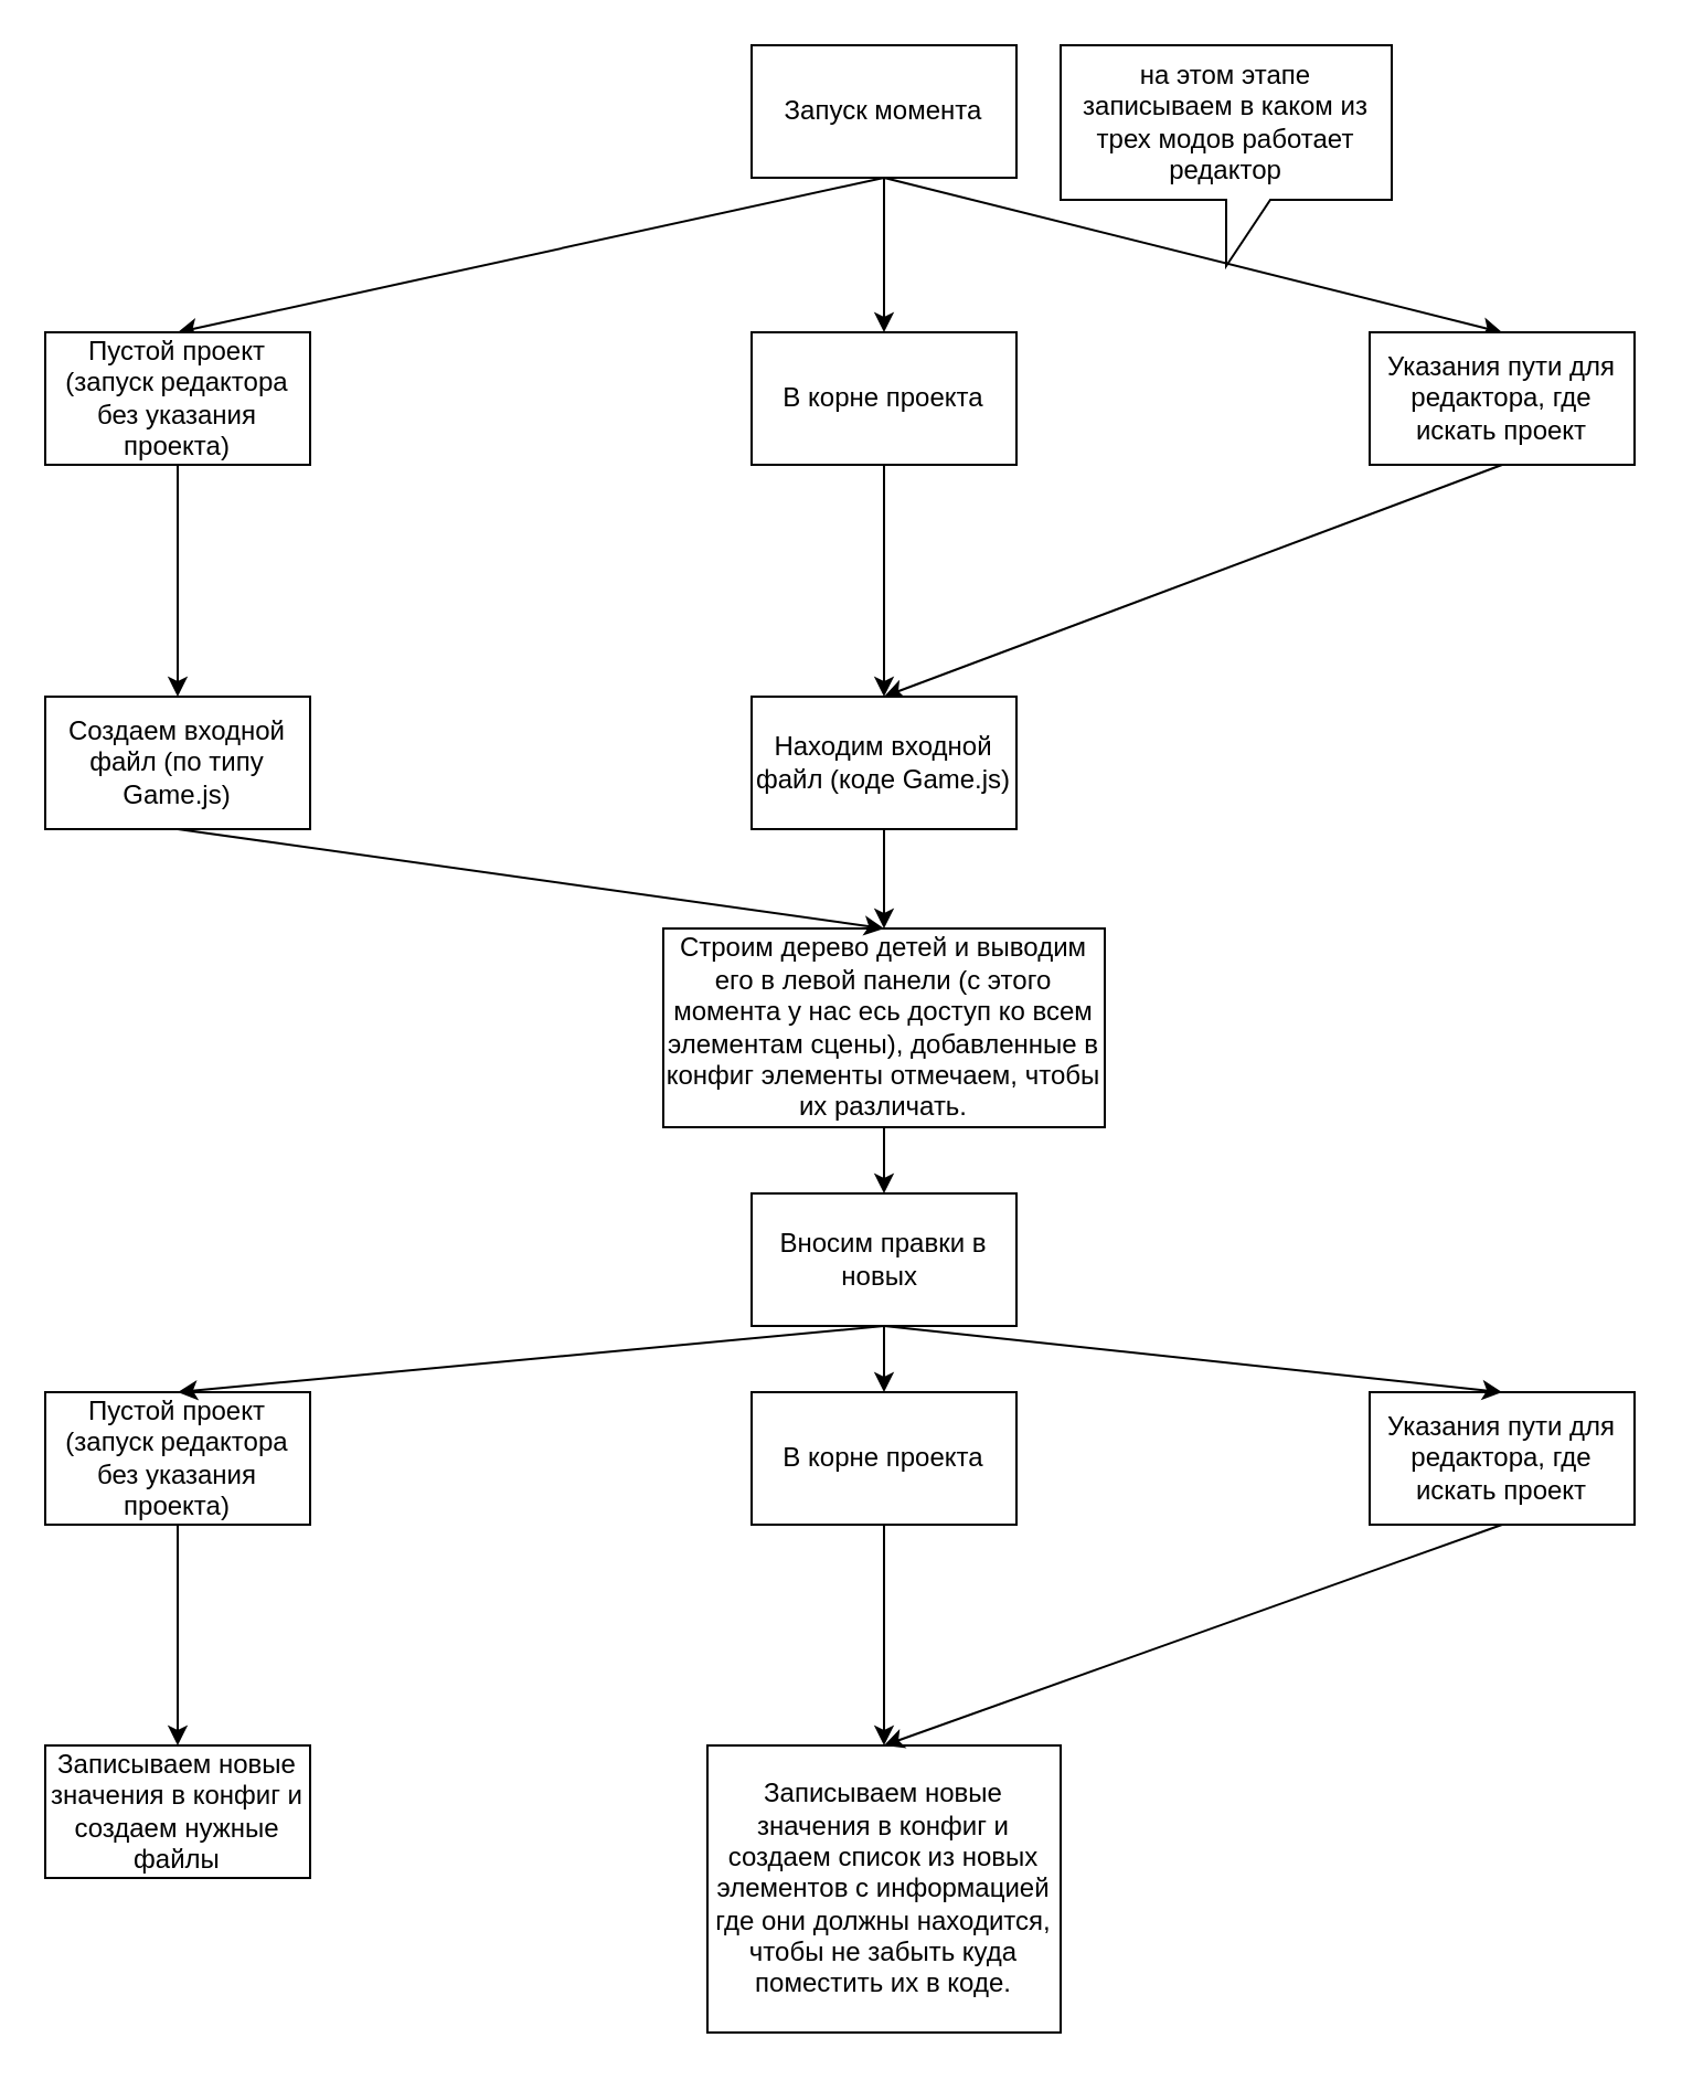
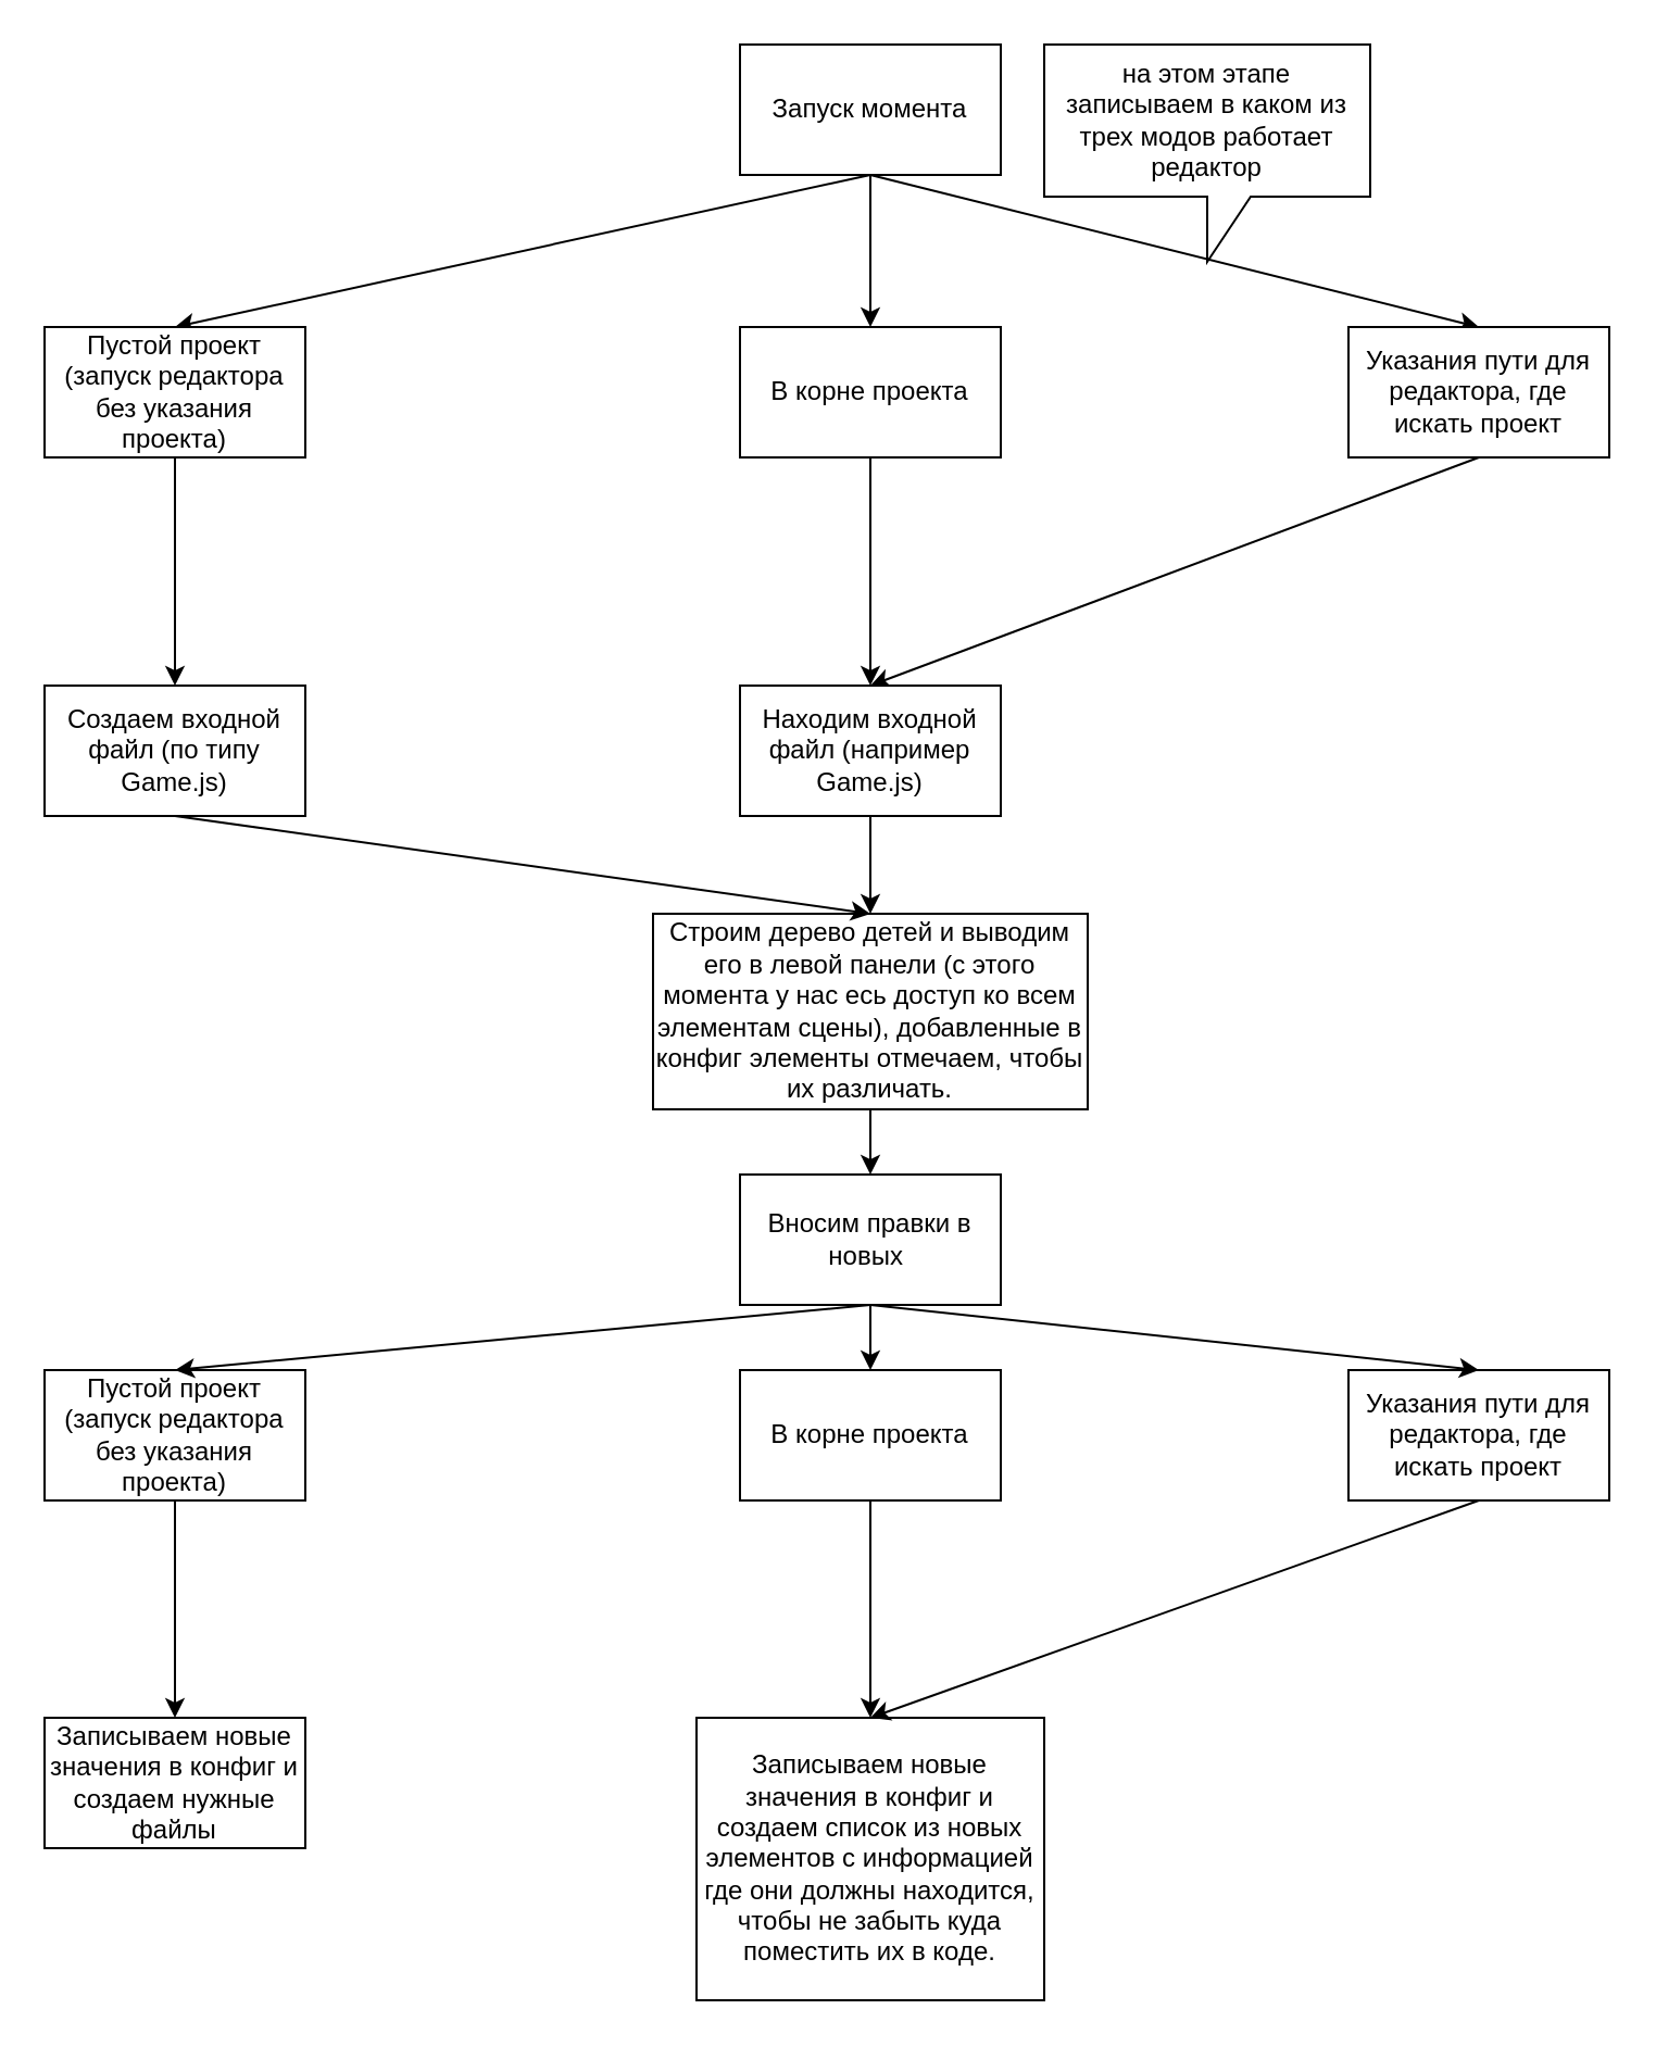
- <mxCell id="12" value="Находим входной файл (коде Game.js)" style="rounded=0;whiteSpace=wrap;html=1;" parent="1" vertex="1"><mxGeometry x="340" y="315" width="120" height="60" as="geometry" /></mxCell>
+ <mxCell id="12" value="Находим входной файл (например Game.js)" style="rounded=0;whiteSpace=wrap;html=1;" parent="1" vertex="1"><mxGeometry x="340" y="315" width="120" height="60" as="geometry" /></mxCell>
